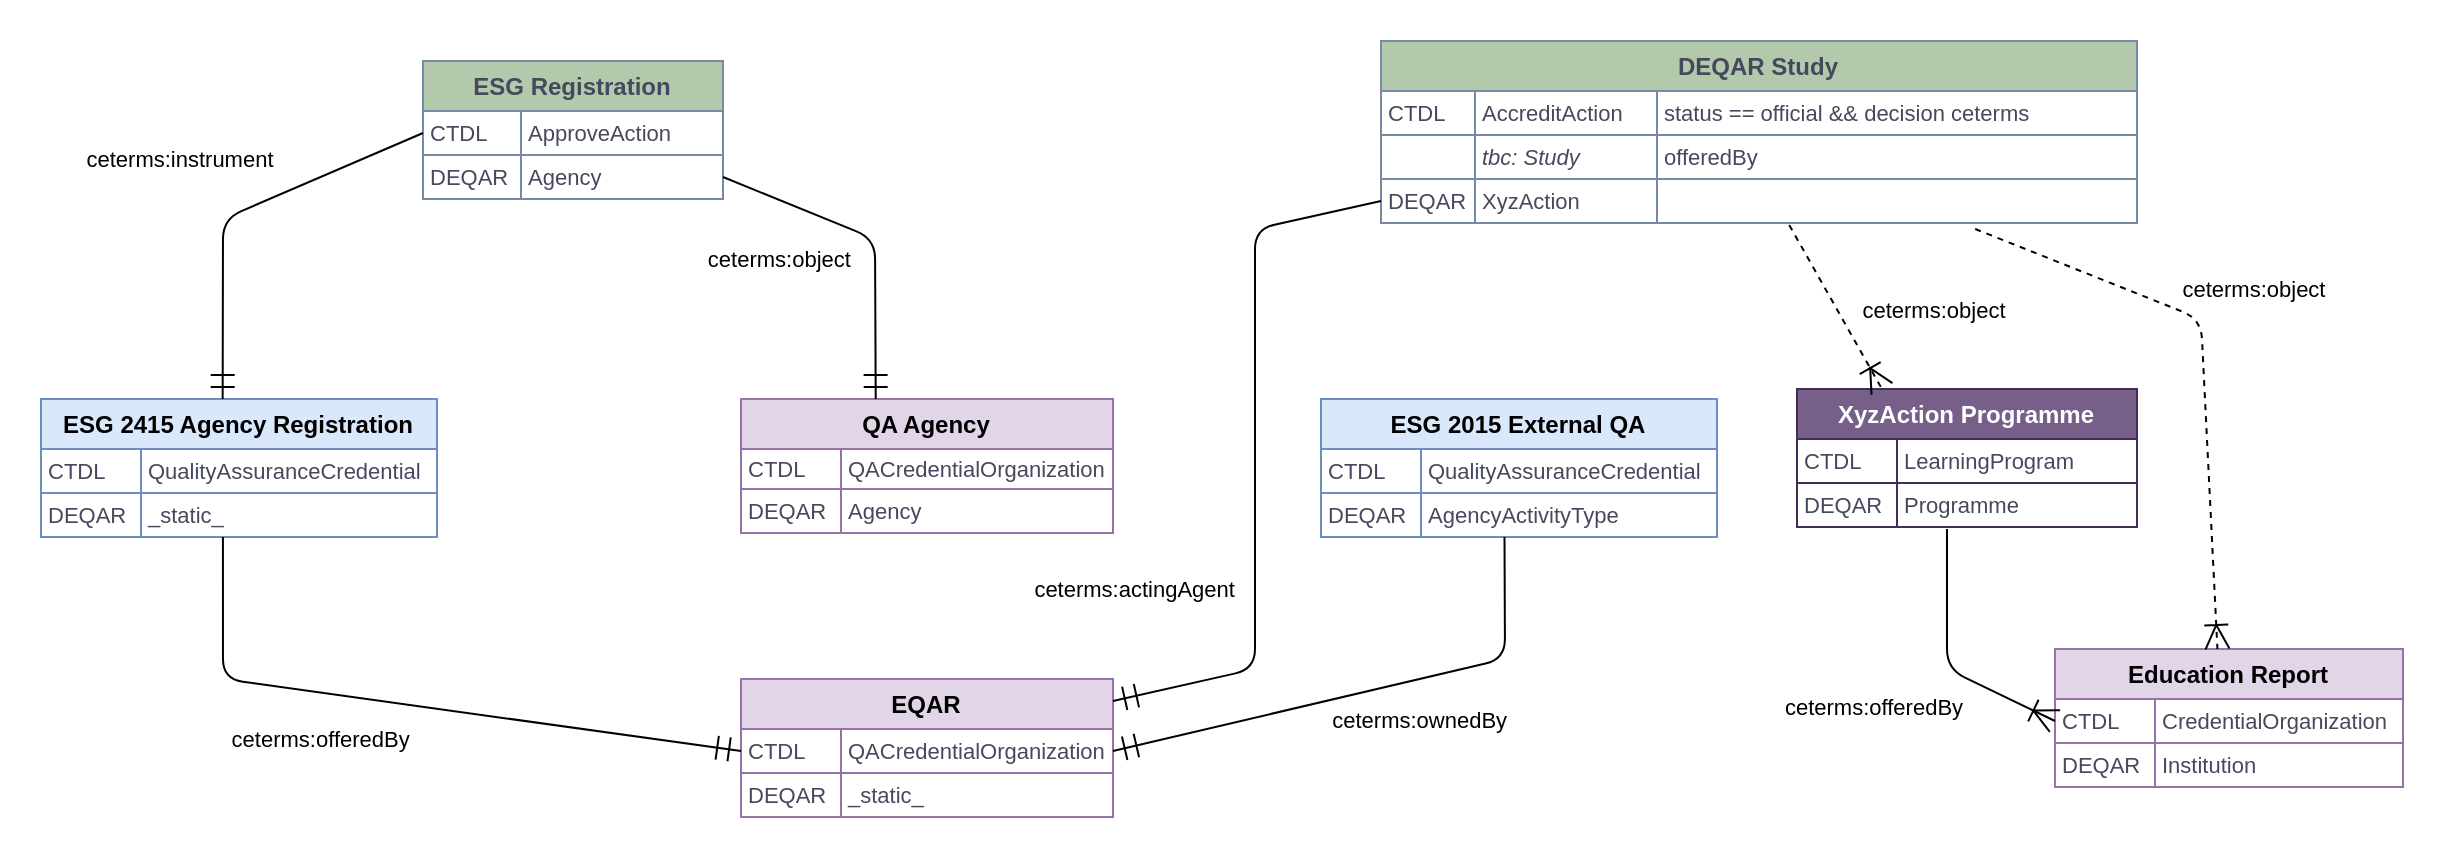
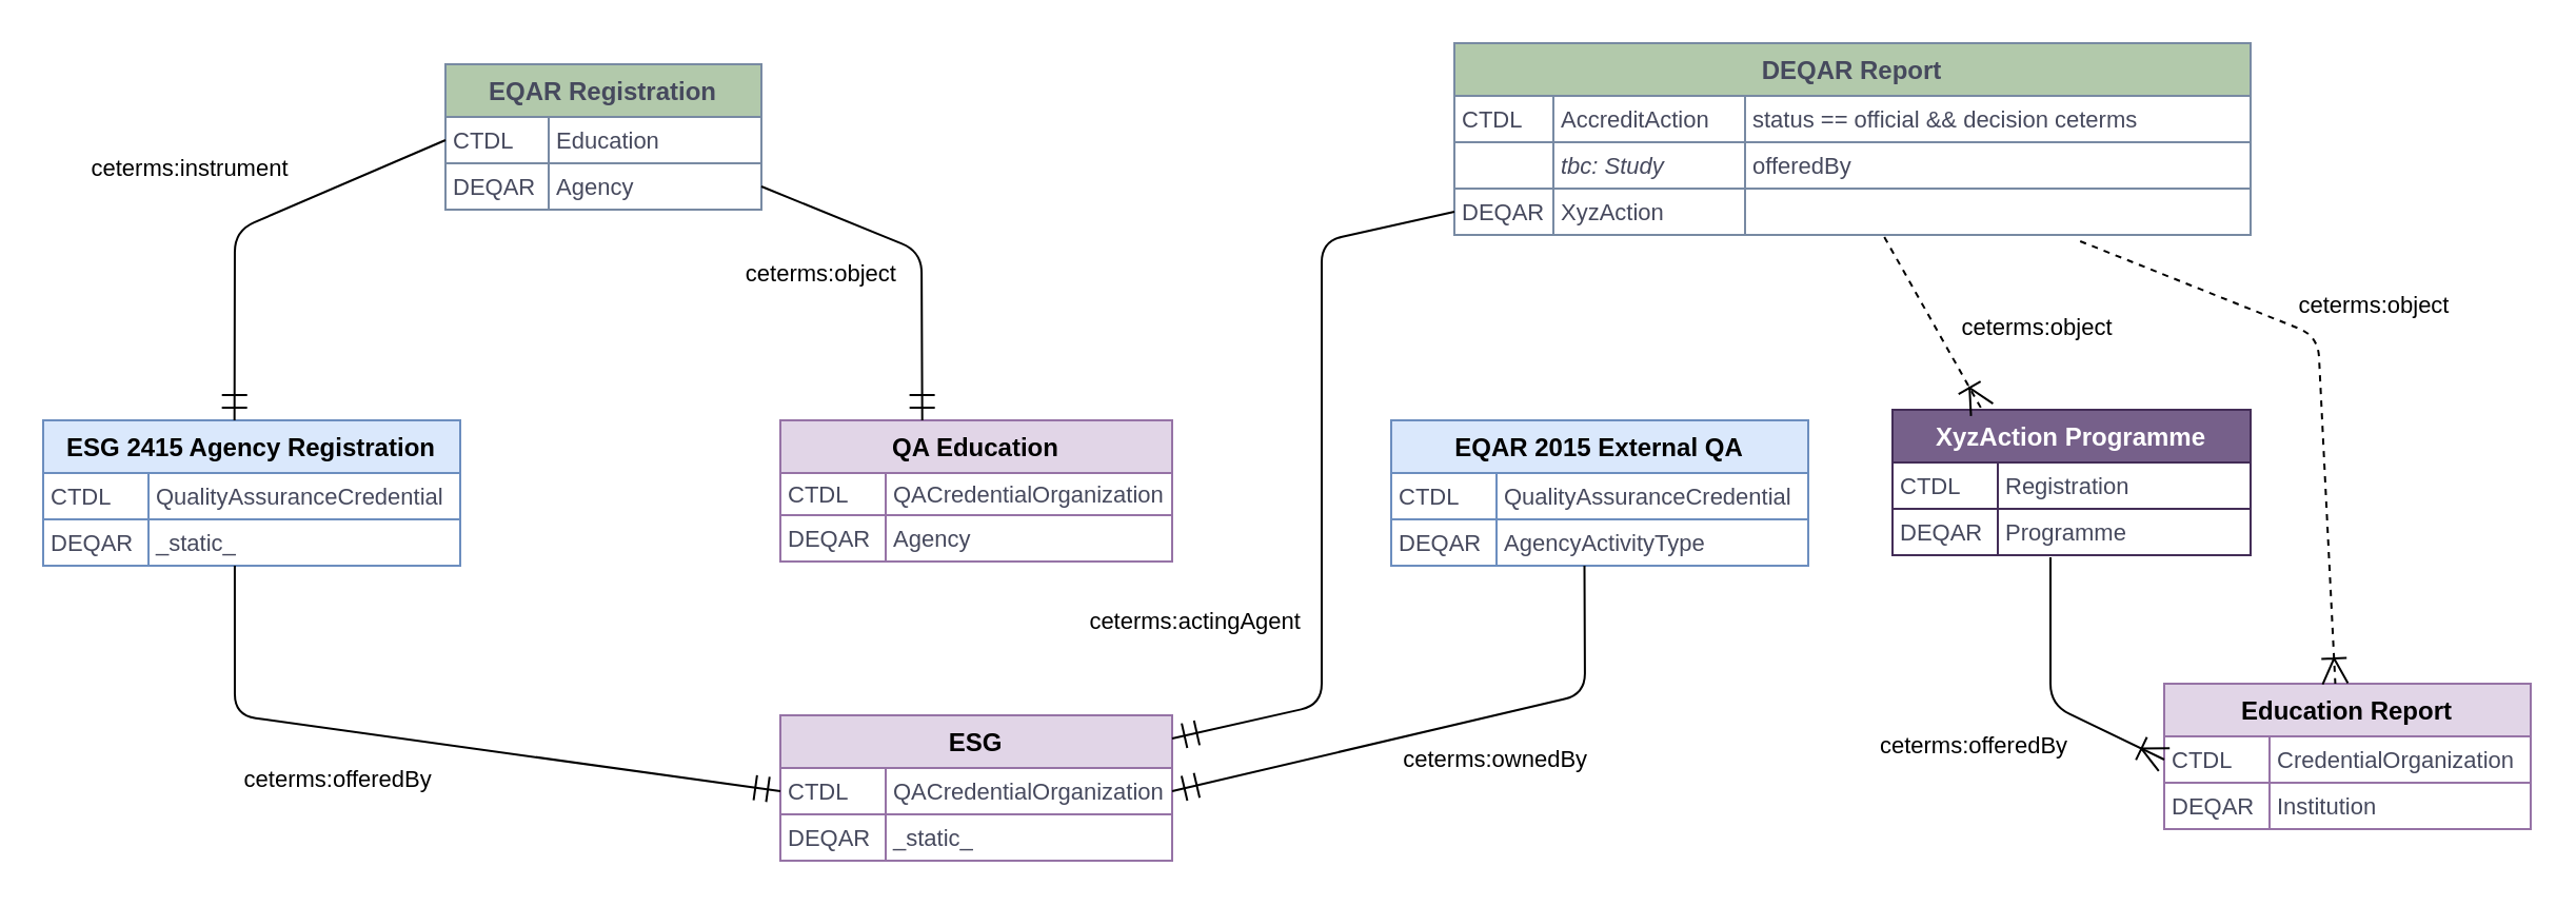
- <mxCell id="30" value="DEQAR Study" style="shape=table;startSize=25;container=1;collapsible=0;childLayout=tableLayout;fixedRows=1;rowLines=1;fontStyle=1;align=center;resizeLast=1;labelBackgroundColor=none;fillColor=#B2C9AB;strokeColor=#788AA3;fontColor=#46495D;" parent="1" vertex="1"><mxGeometry x="690" y="20" width="378" height="91" as="geometry" /></mxCell>
+ <mxCell id="30" value="DEQAR Report" style="shape=table;startSize=25;container=1;collapsible=0;childLayout=tableLayout;fixedRows=1;rowLines=1;fontStyle=1;align=center;resizeLast=1;labelBackgroundColor=none;fillColor=#B2C9AB;strokeColor=#788AA3;fontColor=#46495D;" parent="1" vertex="1"><mxGeometry x="690" y="20" width="378" height="91" as="geometry" /></mxCell>
- <mxCell id="2" value="ESG Registration" style="shape=table;startSize=25;container=1;collapsible=0;childLayout=tableLayout;fixedRows=1;rowLines=1;fontStyle=1;align=center;resizeLast=1;labelBackgroundColor=none;fillColor=#B2C9AB;strokeColor=#788AA3;fontColor=#46495D;" parent="1" vertex="1"><mxGeometry x="211" y="30" width="150" height="69" as="geometry" /></mxCell>
+ <mxCell id="2" value="EQAR Registration" style="shape=table;startSize=25;container=1;collapsible=0;childLayout=tableLayout;fixedRows=1;rowLines=1;fontStyle=1;align=center;resizeLast=1;labelBackgroundColor=none;fillColor=#B2C9AB;strokeColor=#788AA3;fontColor=#46495D;" parent="1" vertex="1"><mxGeometry x="211" y="30" width="150" height="69" as="geometry" /></mxCell>
- <mxCell id="5" value="ApproveAction" style="shape=partialRectangle;connectable=0;fillColor=none;top=0;left=0;bottom=0;right=0;align=left;spacingLeft=2;overflow=hidden;fontSize=11;labelBackgroundColor=none;strokeColor=#788AA3;fontColor=#46495D;gradientColor=none;" parent="3" vertex="1"><mxGeometry x="49" width="101" height="22" as="geometry"><mxRectangle width="101" height="22" as="alternateBounds" /></mxGeometry></mxCell>
+ <mxCell id="5" value="Education" style="shape=partialRectangle;connectable=0;fillColor=none;top=0;left=0;bottom=0;right=0;align=left;spacingLeft=2;overflow=hidden;fontSize=11;labelBackgroundColor=none;strokeColor=#788AA3;fontColor=#46495D;gradientColor=none;" parent="3" vertex="1"><mxGeometry x="49" width="101" height="22" as="geometry"><mxRectangle width="101" height="22" as="alternateBounds" /></mxGeometry></mxCell>
- <mxCell id="9" value="QA Agency" style="shape=table;startSize=25;container=1;collapsible=0;childLayout=tableLayout;fixedRows=1;rowLines=1;fontStyle=1;align=center;resizeLast=1;labelBackgroundColor=none;fillColor=#e1d5e7;strokeColor=#9673a6;" parent="1" vertex="1"><mxGeometry x="370" y="199" width="186" height="67" as="geometry" /></mxCell>
+ <mxCell id="9" value="QA Education" style="shape=table;startSize=25;container=1;collapsible=0;childLayout=tableLayout;fixedRows=1;rowLines=1;fontStyle=1;align=center;resizeLast=1;labelBackgroundColor=none;fillColor=#e1d5e7;strokeColor=#9673a6;" parent="1" vertex="1"><mxGeometry x="370" y="199" width="186" height="67" as="geometry" /></mxCell>
- <mxCell id="57" value="ESG 2015 External QA" style="shape=table;startSize=25;container=1;collapsible=0;childLayout=tableLayout;fixedRows=1;rowLines=1;fontStyle=1;align=center;resizeLast=1;labelBackgroundColor=none;fillColor=#dae8fc;strokeColor=#6c8ebf;" parent="1" vertex="1"><mxGeometry x="660" y="199" width="198" height="69" as="geometry" /></mxCell>
+ <mxCell id="57" value="EQAR 2015 External QA" style="shape=table;startSize=25;container=1;collapsible=0;childLayout=tableLayout;fixedRows=1;rowLines=1;fontStyle=1;align=center;resizeLast=1;labelBackgroundColor=none;fillColor=#dae8fc;strokeColor=#6c8ebf;" parent="1" vertex="1"><mxGeometry x="660" y="199" width="198" height="69" as="geometry" /></mxCell>
- <mxCell id="53" value="LearningProgram" style="shape=partialRectangle;connectable=0;fillColor=none;top=0;left=0;bottom=0;right=0;align=left;spacingLeft=2;overflow=hidden;fontSize=11;labelBackgroundColor=none;strokeColor=#788AA3;fontColor=#46495D;" parent="51" vertex="1"><mxGeometry x="50" width="120" height="22" as="geometry"><mxRectangle width="120" height="22" as="alternateBounds" /></mxGeometry></mxCell>
+ <mxCell id="53" value="Registration" style="shape=partialRectangle;connectable=0;fillColor=none;top=0;left=0;bottom=0;right=0;align=left;spacingLeft=2;overflow=hidden;fontSize=11;labelBackgroundColor=none;strokeColor=#788AA3;fontColor=#46495D;" parent="51" vertex="1"><mxGeometry x="50" width="120" height="22" as="geometry"><mxRectangle width="120" height="22" as="alternateBounds" /></mxGeometry></mxCell>
- <mxCell id="16" value="EQAR" style="shape=table;startSize=25;container=1;collapsible=0;childLayout=tableLayout;fixedRows=1;rowLines=1;fontStyle=1;align=center;resizeLast=1;labelBackgroundColor=none;fillColor=#e1d5e7;strokeColor=#9673a6;" parent="1" vertex="1"><mxGeometry x="370" y="339" width="186" height="69" as="geometry" /></mxCell>
+ <mxCell id="16" value="ESG" style="shape=table;startSize=25;container=1;collapsible=0;childLayout=tableLayout;fixedRows=1;rowLines=1;fontStyle=1;align=center;resizeLast=1;labelBackgroundColor=none;fillColor=#e1d5e7;strokeColor=#9673a6;" parent="1" vertex="1"><mxGeometry x="370" y="339" width="186" height="69" as="geometry" /></mxCell>
